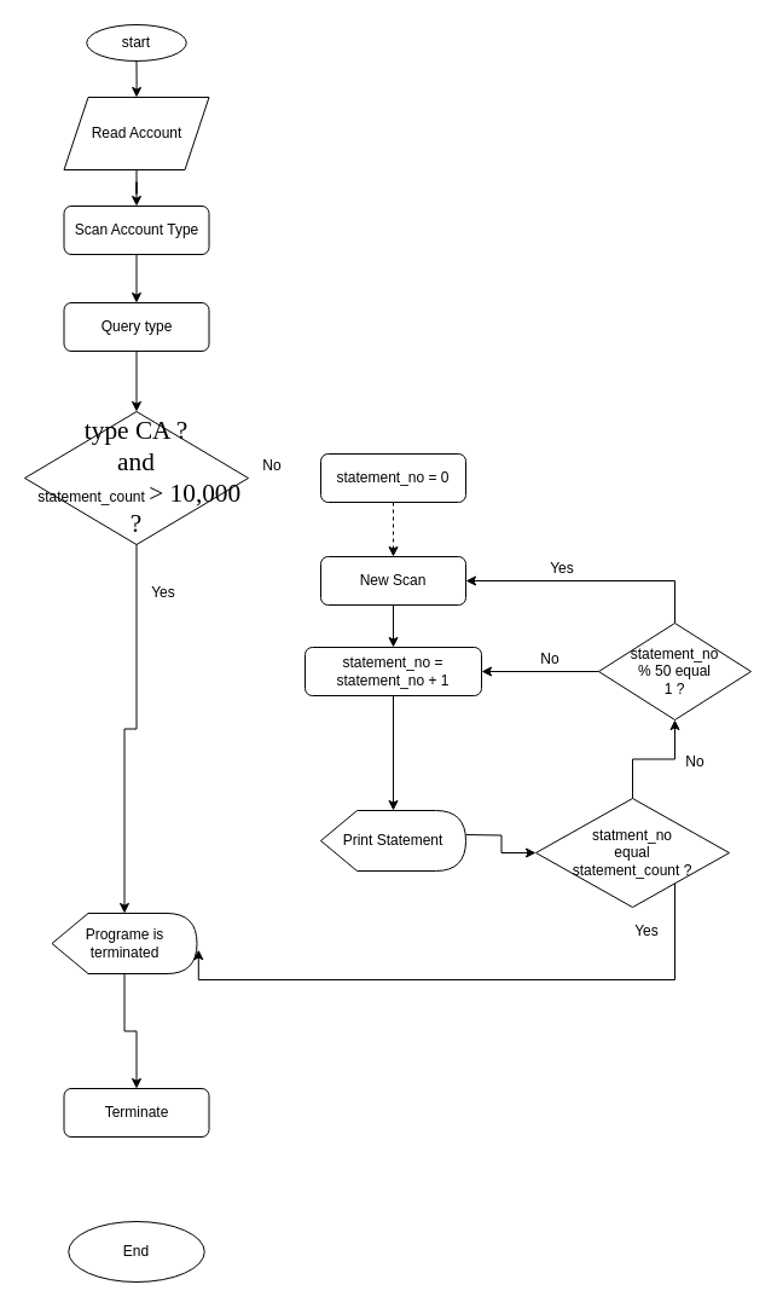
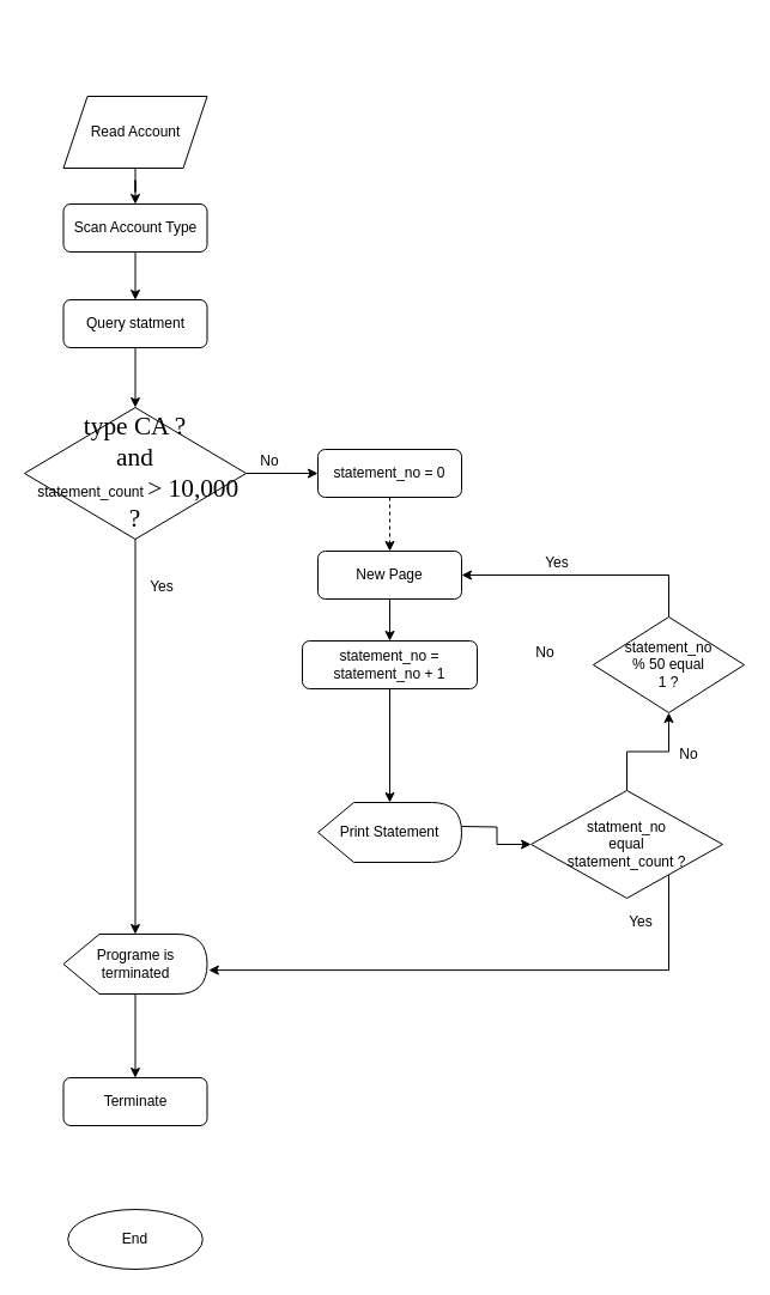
- <mxCell id="35" value="start" style="ellipse;whiteSpace=wrap;html=1;" vertex="1" parent="1"><mxGeometry x="71.25" y="20" width="82.5" height="30" as="geometry" /></mxCell>
- <mxCell id="34" value="" style="edgeStyle=orthogonalEdgeStyle;rounded=0;orthogonalLoop=1;jettySize=auto;html=1;" edge="1" parent="1" source="35" target="5"><mxGeometry relative="1" as="geometry" /></mxCell>
- <mxCell id="3" value="Query type" style="rounded=1;whiteSpace=wrap;html=1;fontSize=12;glass=0;strokeWidth=1;shadow=0;" parent="1" vertex="1"><mxGeometry x="52.5" y="250" width="120" height="40" as="geometry" /></mxCell>
+ <mxCell id="3" value="Query statment" style="rounded=1;whiteSpace=wrap;html=1;fontSize=12;glass=0;strokeWidth=1;shadow=0;" parent="1" vertex="1"><mxGeometry x="52.5" y="250" width="120" height="40" as="geometry" /></mxCell>
+ <mxCell id="10" value="" style="edgeStyle=orthogonalEdgeStyle;rounded=0;orthogonalLoop=1;jettySize=auto;html=1;" edge="1" parent="1" source="12" target="25"><mxGeometry relative="1" as="geometry" /></mxCell>
- <mxCell id="17" value="New Scan" style="rounded=1;whiteSpace=wrap;html=1;fontSize=12;glass=0;strokeWidth=1;shadow=0;" vertex="1" parent="1"><mxGeometry x="265" y="460" width="120" height="40" as="geometry" /></mxCell>
+ <mxCell id="17" value="New Page" style="rounded=1;whiteSpace=wrap;html=1;fontSize=12;glass=0;strokeWidth=1;shadow=0;" vertex="1" parent="1"><mxGeometry x="265" y="460" width="120" height="40" as="geometry" /></mxCell>
- <mxCell id="27" value="" style="edgeStyle=orthogonalEdgeStyle;rounded=0;orthogonalLoop=1;jettySize=auto;html=1;" edge="1" parent="1" source="29" target="23"><mxGeometry relative="1" as="geometry" /></mxCell>
- <mxCell id="14" value="Programe is terminated" style="shape=display;whiteSpace=wrap;html=1;" vertex="1" parent="1"><mxGeometry x="42.5" y="755" width="120" height="50" as="geometry" /></mxCell>
+ <mxCell id="14" value="Programe is terminated" style="shape=display;whiteSpace=wrap;html=1;" vertex="1" parent="1"><mxGeometry x="52.5" y="780" width="120" height="50" as="geometry" /></mxCell>
